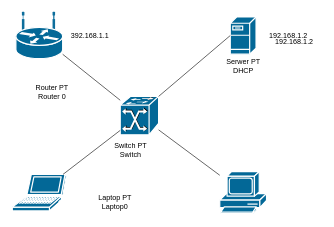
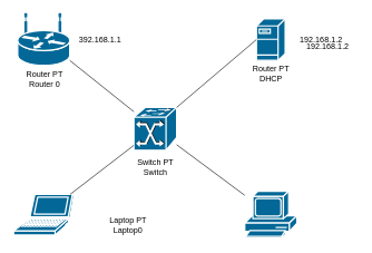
- <mxCell id="13" value="Serwer PT&lt;br&gt;DHCP" style="text;html=1;align=center;verticalAlign=middle;resizable=0;points=[];autosize=1;strokeColor=none;fillColor=none;" vertex="1" parent="1"><mxGeometry x="365" y="89.5" width="80" height="40" as="geometry" /></mxCell>
+ <mxCell id="13" value="Router PT&lt;br&gt;DHCP" style="text;html=1;align=center;verticalAlign=middle;resizable=0;points=[];autosize=1;strokeColor=none;fillColor=none;" vertex="1" parent="1"><mxGeometry x="365" y="89.5" width="80" height="40" as="geometry" /></mxCell>
- <mxCell id="11" value="Router PT&lt;br&gt;Router 0" style="text;html=1;align=center;verticalAlign=middle;resizable=0;points=[];autosize=1;strokeColor=none;fillColor=none;" vertex="1" parent="1"><mxGeometry x="46" y="132" width="80" height="40" as="geometry" /></mxCell>
+ <mxCell id="11" value="Router PT&lt;br&gt;Router 0" style="text;html=1;align=center;verticalAlign=middle;resizable=0;points=[];autosize=1;strokeColor=none;fillColor=none;" vertex="1" parent="1"><mxGeometry x="26" y="97" width="80" height="40" as="geometry" /></mxCell>
- <mxCell id="12" value="Switch PT&lt;br&gt;Switch" style="text;html=1;align=center;verticalAlign=middle;resizable=0;points=[];autosize=1;strokeColor=none;fillColor=none;" vertex="1" parent="1"><mxGeometry x="177" y="230" width="80" height="40" as="geometry" /></mxCell>
+ <mxCell id="12" value="Switch PT&lt;br&gt;Switch" style="text;html=1;align=center;verticalAlign=middle;resizable=0;points=[];autosize=1;strokeColor=none;fillColor=none;" vertex="1" parent="1"><mxGeometry x="192" y="230" width="80" height="40" as="geometry" /></mxCell>
